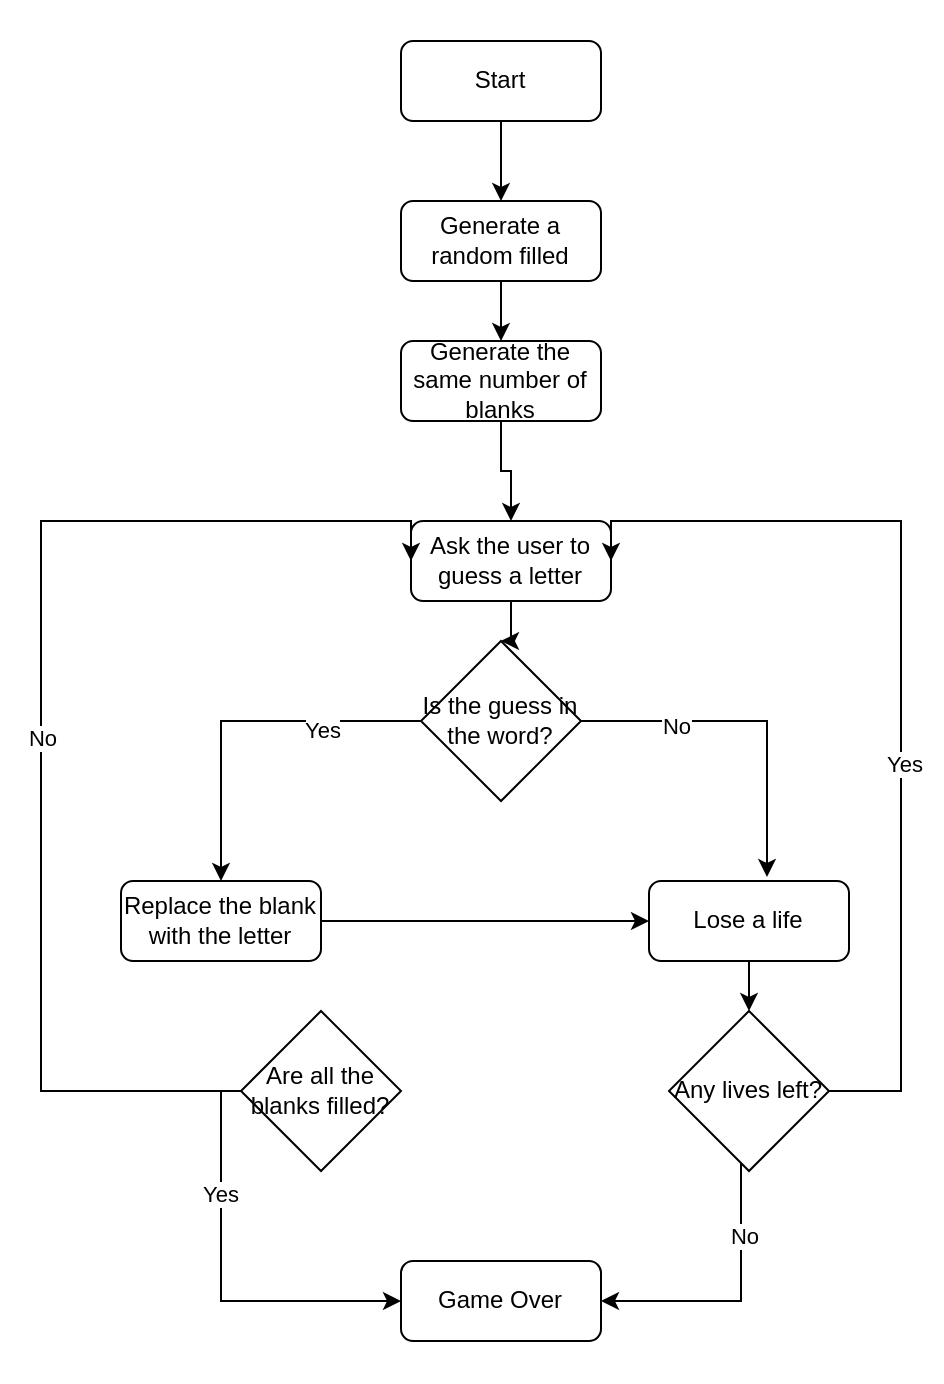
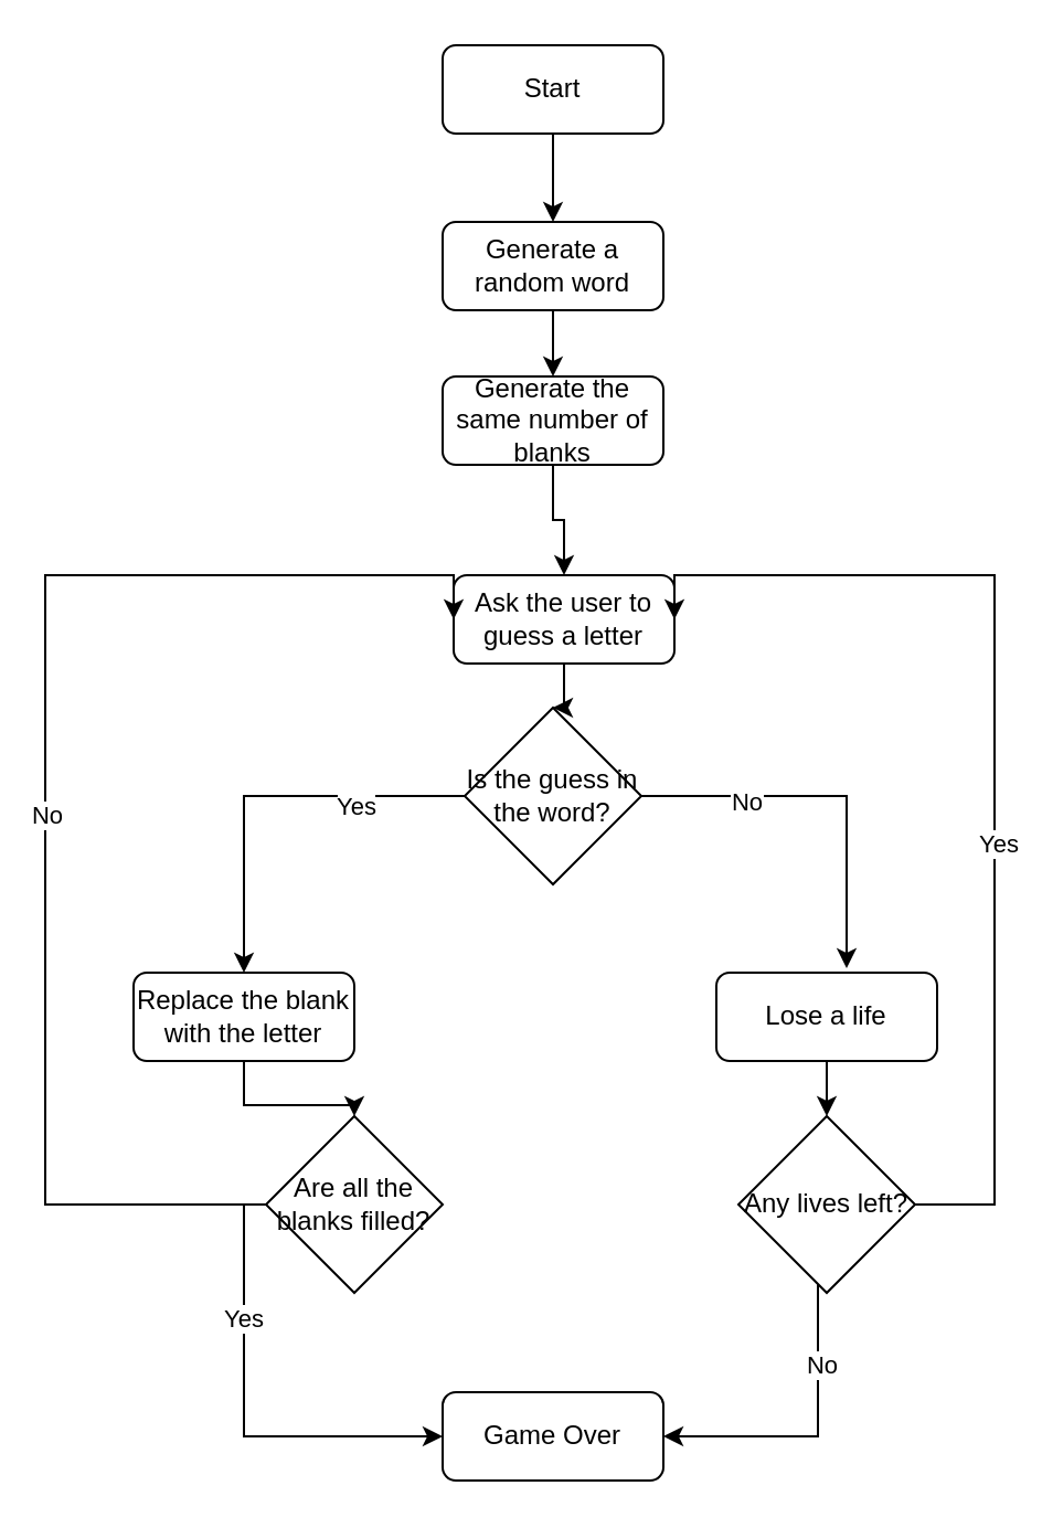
- <mxCell id="5" value="Generate a random filled" style="rounded=1;whiteSpace=wrap;html=1;" vertex="1" parent="1"><mxGeometry x="200" y="100" width="100" height="40" as="geometry" /></mxCell>
+ <mxCell id="5" value="Generate a random word" style="rounded=1;whiteSpace=wrap;html=1;" vertex="1" parent="1"><mxGeometry x="200" y="100" width="100" height="40" as="geometry" /></mxCell>
- <mxCell id="13" value="" style="edgeStyle=orthogonalEdgeStyle;rounded=0;orthogonalLoop=1;jettySize=auto;html=1;" edge="1" parent="1" source="14" target="16"><mxGeometry relative="1" as="geometry" /></mxCell>
+ <mxCell id="13" value="" style="edgeStyle=orthogonalEdgeStyle;rounded=0;orthogonalLoop=1;jettySize=auto;html=1;" edge="1" parent="1" source="14" target="23"><mxGeometry relative="1" as="geometry" /></mxCell>
